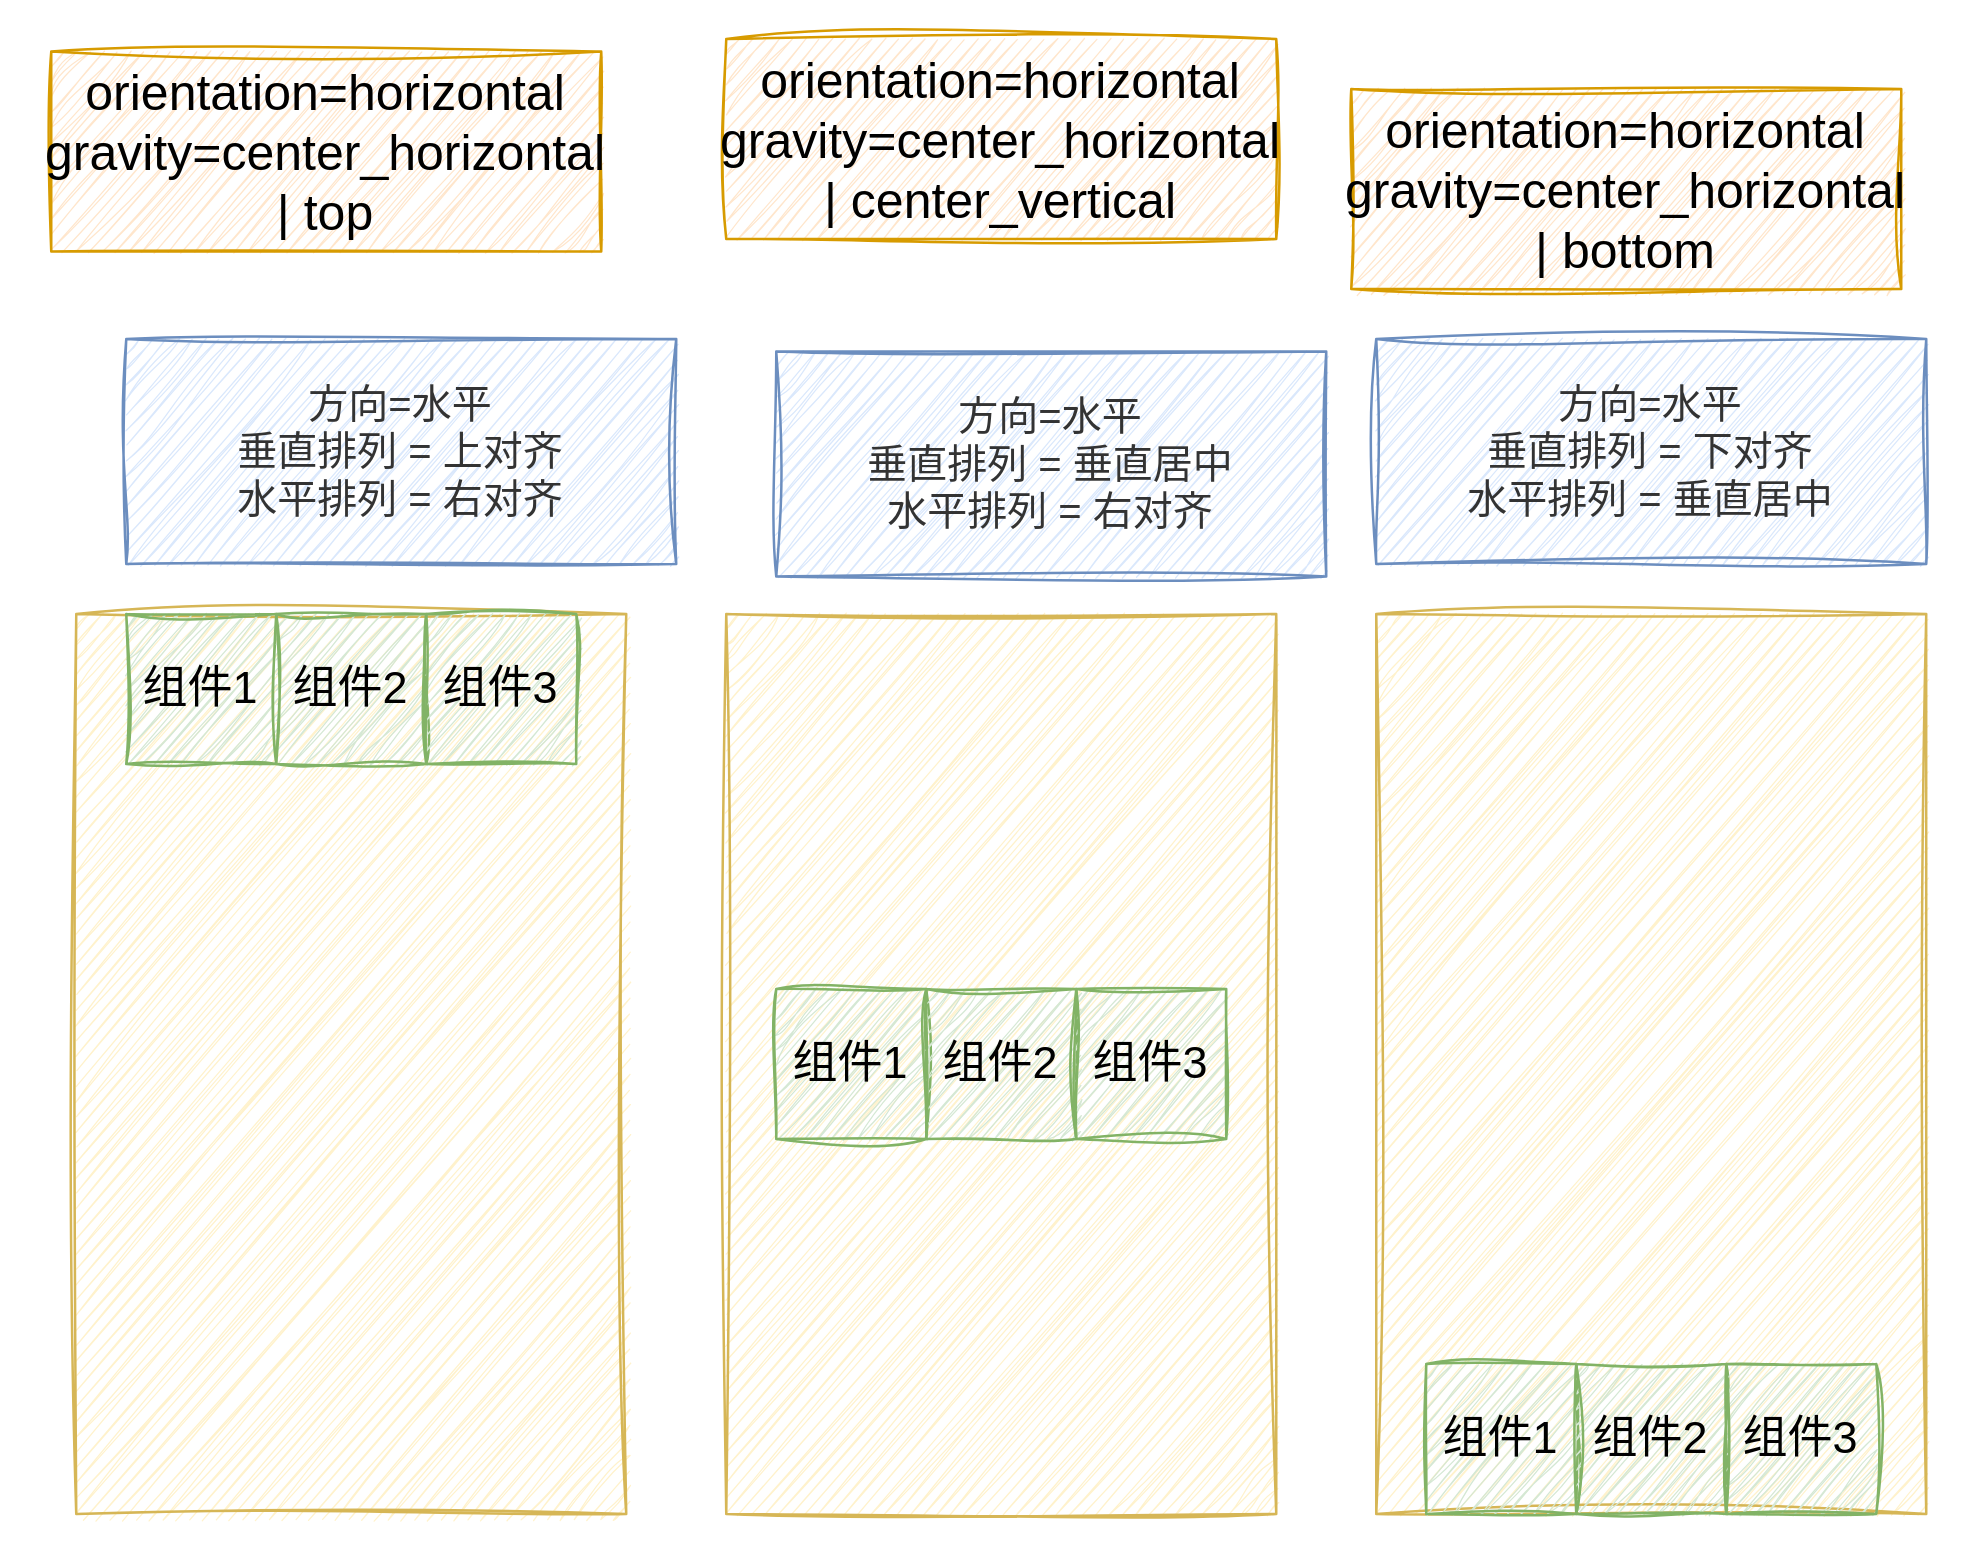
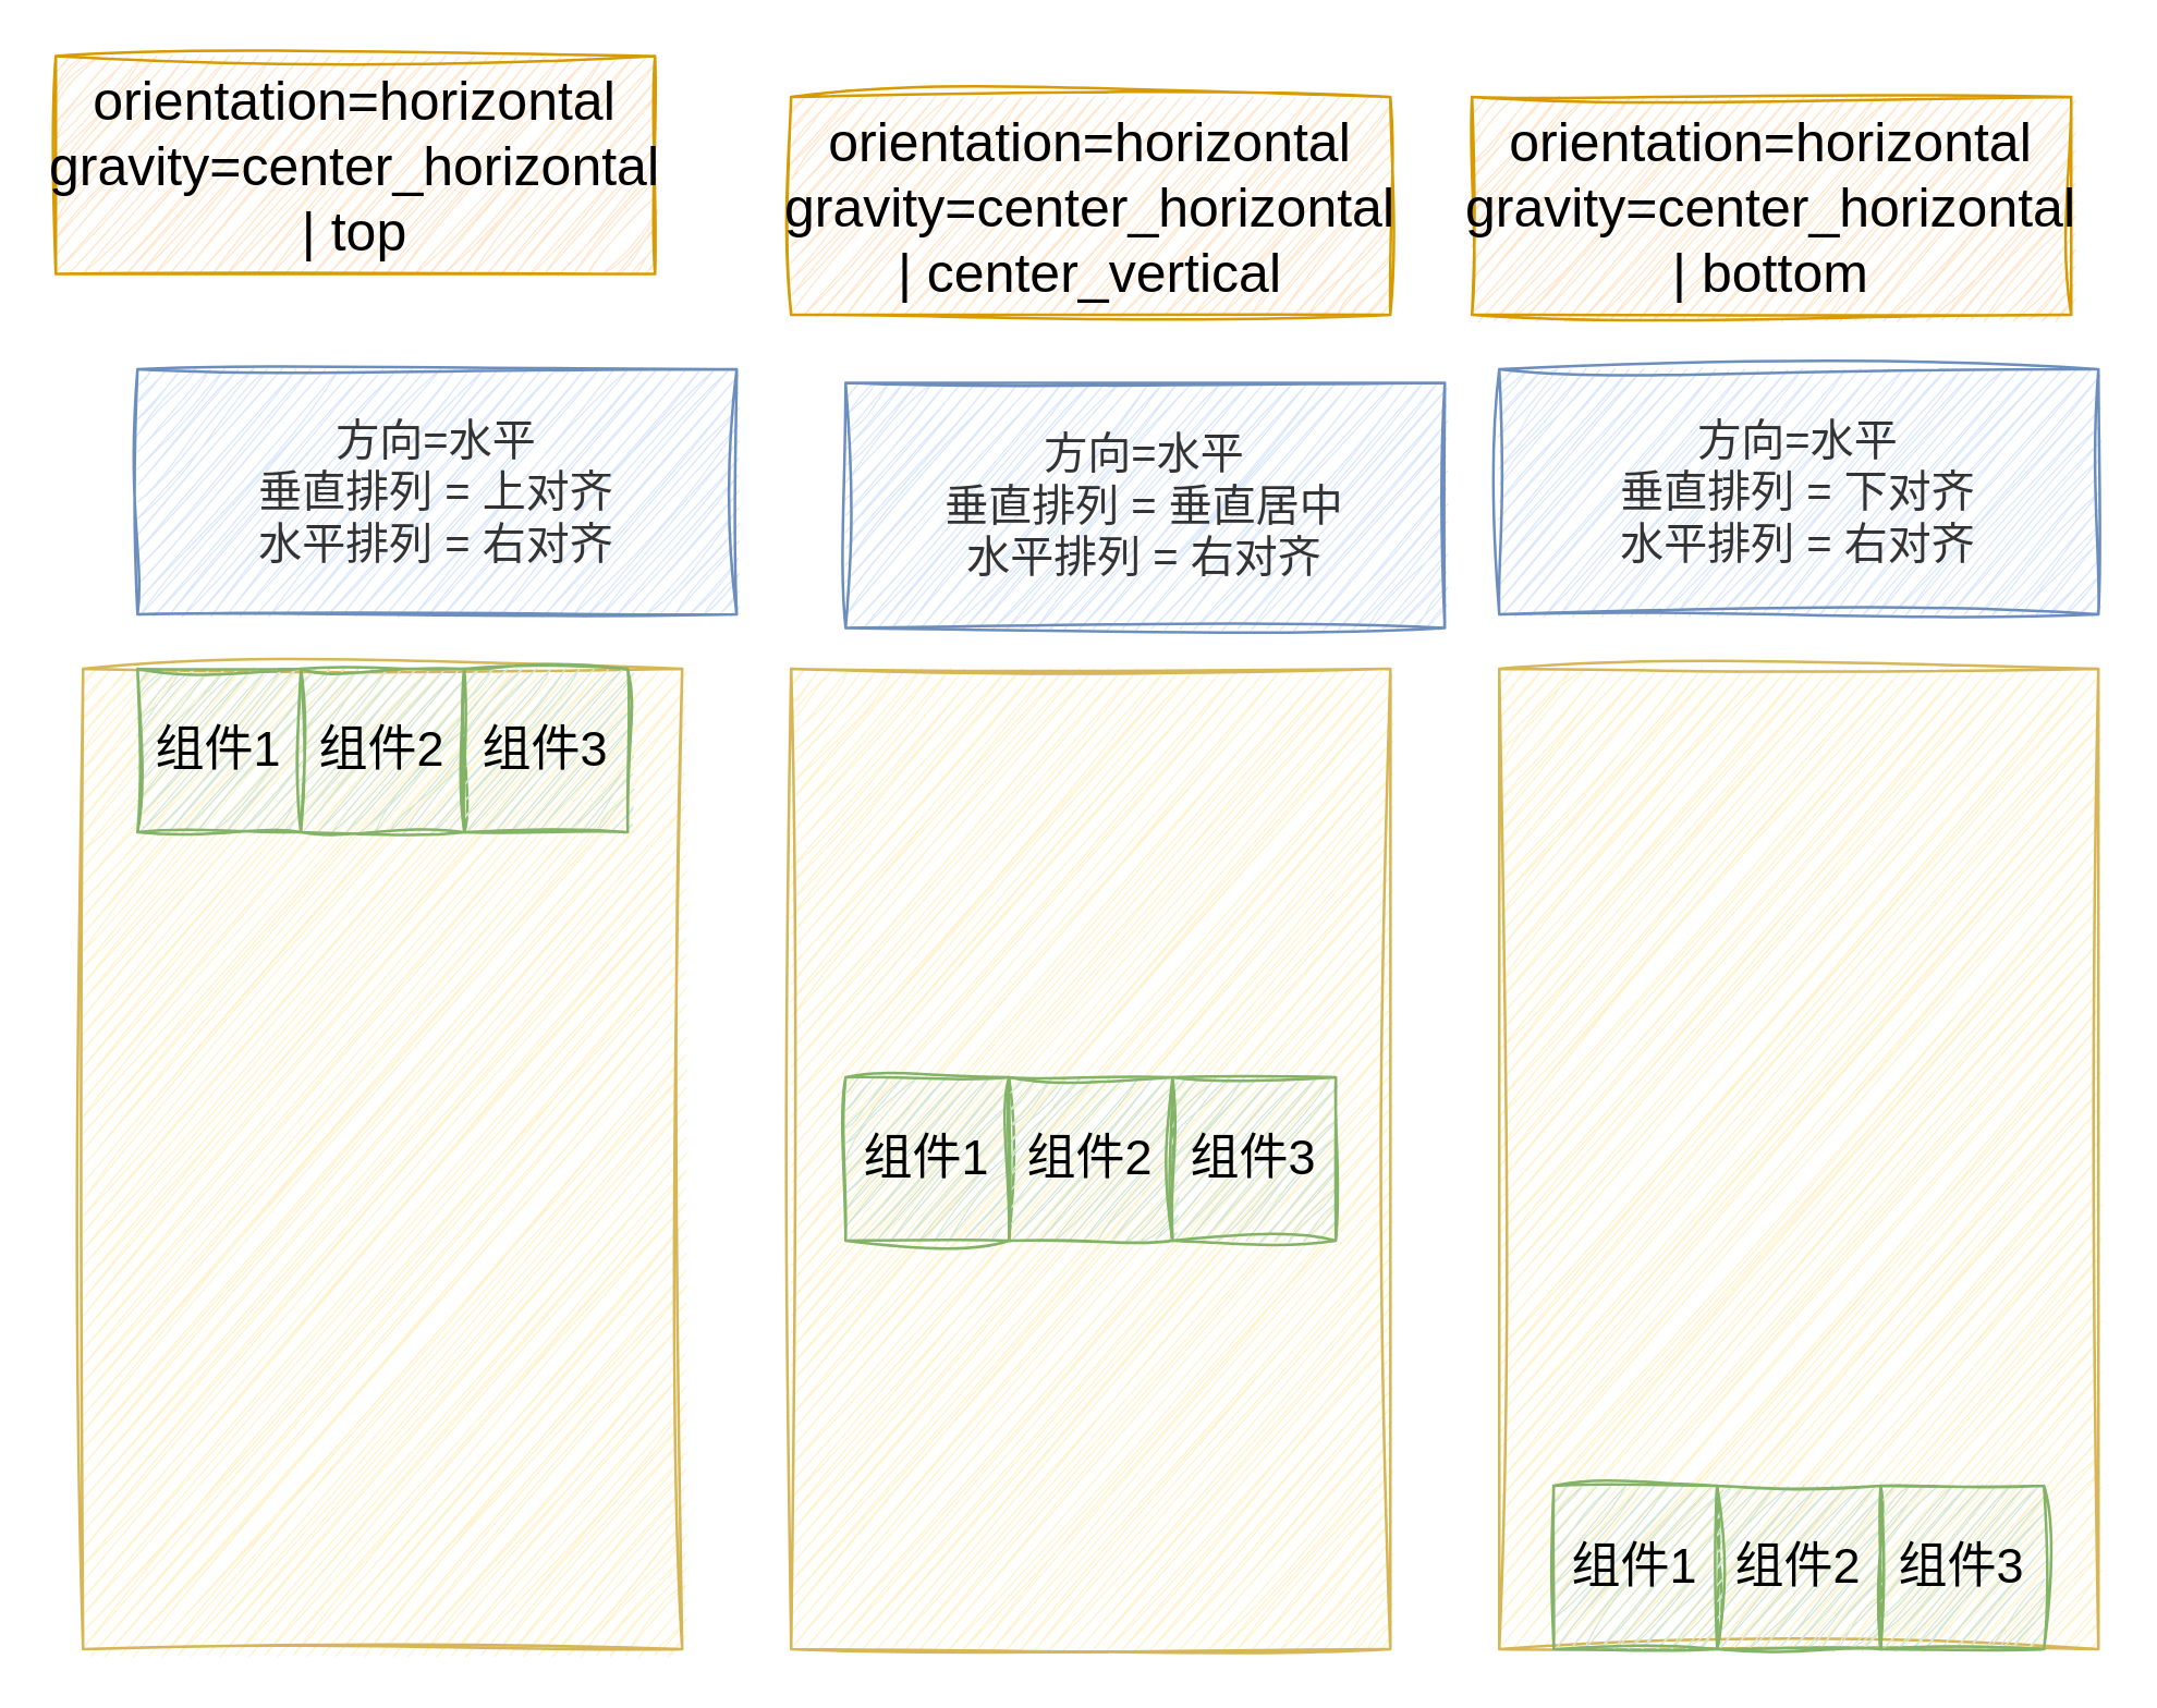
- <mxCell id="18" value="orientation=horizontal&lt;div&gt;gravity=center_horizontal | center_vertical&lt;/div&gt;" style="text;html=1;align=center;verticalAlign=middle;whiteSpace=wrap;rounded=0;fontSize=20;fillColor=#ffe6cc;strokeColor=#d79b00;sketch=1;curveFitting=1;jiggle=2;" vertex="1" parent="1"><mxGeometry x="290" y="15" width="220" height="80" as="geometry" /></mxCell>
+ <mxCell id="18" value="orientation=horizontal&lt;div&gt;gravity=center_horizontal | center_vertical&lt;/div&gt;" style="text;html=1;align=center;verticalAlign=middle;whiteSpace=wrap;rounded=0;fontSize=20;fillColor=#ffe6cc;strokeColor=#d79b00;sketch=1;curveFitting=1;jiggle=2;" vertex="1" parent="1"><mxGeometry x="290" y="35" width="220" height="80" as="geometry" /></mxCell>
- <mxCell id="15" value="&lt;font style=&quot;font-size: 16px;&quot;&gt;方向=水平&lt;/font&gt;&lt;div&gt;&lt;font style=&quot;font-size: 16px;&quot;&gt;垂直排列 = 下对齐&lt;/font&gt;&lt;div&gt;&lt;font style=&quot;font-size: 16px;&quot;&gt;水平排列 = 垂直居中&lt;/font&gt;&lt;/div&gt;&lt;/div&gt;" style="text;html=1;align=center;verticalAlign=middle;whiteSpace=wrap;rounded=0;fillColor=#dae8fc;strokeColor=#6c8ebf;fontColor=#333333;sketch=1;curveFitting=1;jiggle=2;" vertex="1" parent="1"><mxGeometry x="550" y="135" width="220" height="90" as="geometry" /></mxCell>
+ <mxCell id="15" value="&lt;font style=&quot;font-size: 16px;&quot;&gt;方向=水平&lt;/font&gt;&lt;div&gt;&lt;font style=&quot;font-size: 16px;&quot;&gt;垂直排列 = 下对齐&lt;/font&gt;&lt;div&gt;&lt;font style=&quot;font-size: 16px;&quot;&gt;水平排列 = 右对齐&lt;/font&gt;&lt;/div&gt;&lt;/div&gt;" style="text;html=1;align=center;verticalAlign=middle;whiteSpace=wrap;rounded=0;fillColor=#dae8fc;strokeColor=#6c8ebf;fontColor=#333333;sketch=1;curveFitting=1;jiggle=2;" vertex="1" parent="1"><mxGeometry x="550" y="135" width="220" height="90" as="geometry" /></mxCell>
